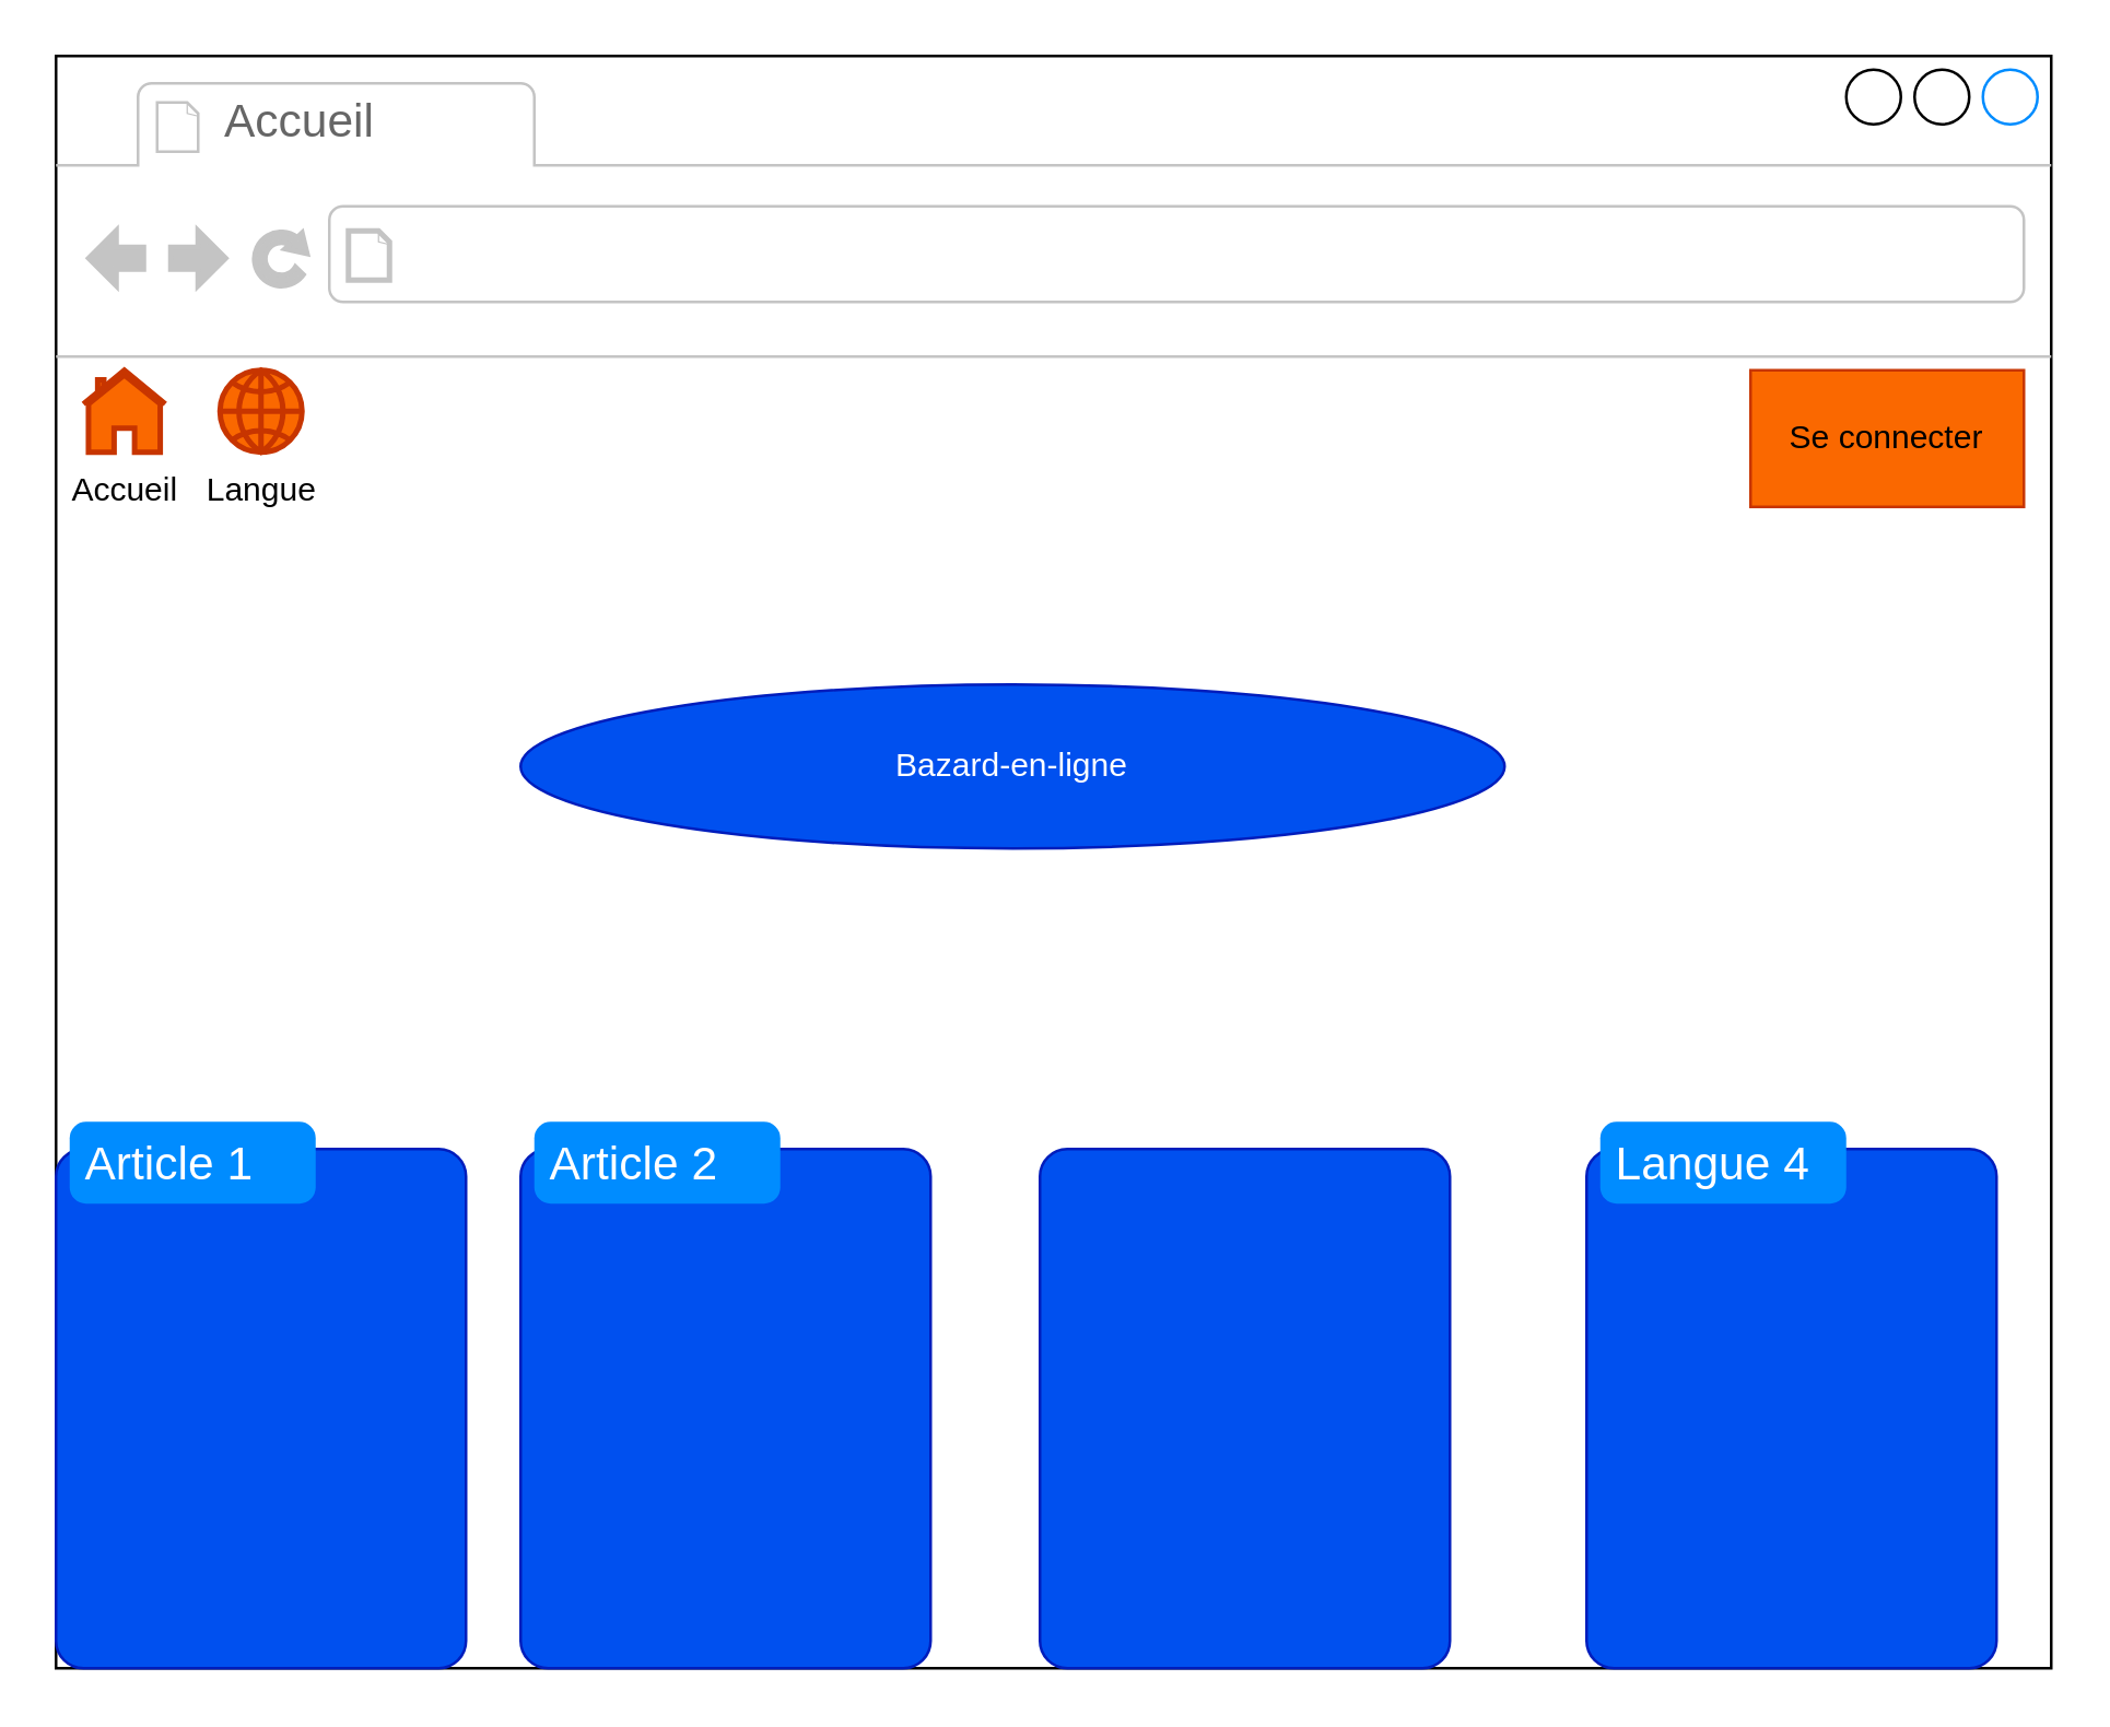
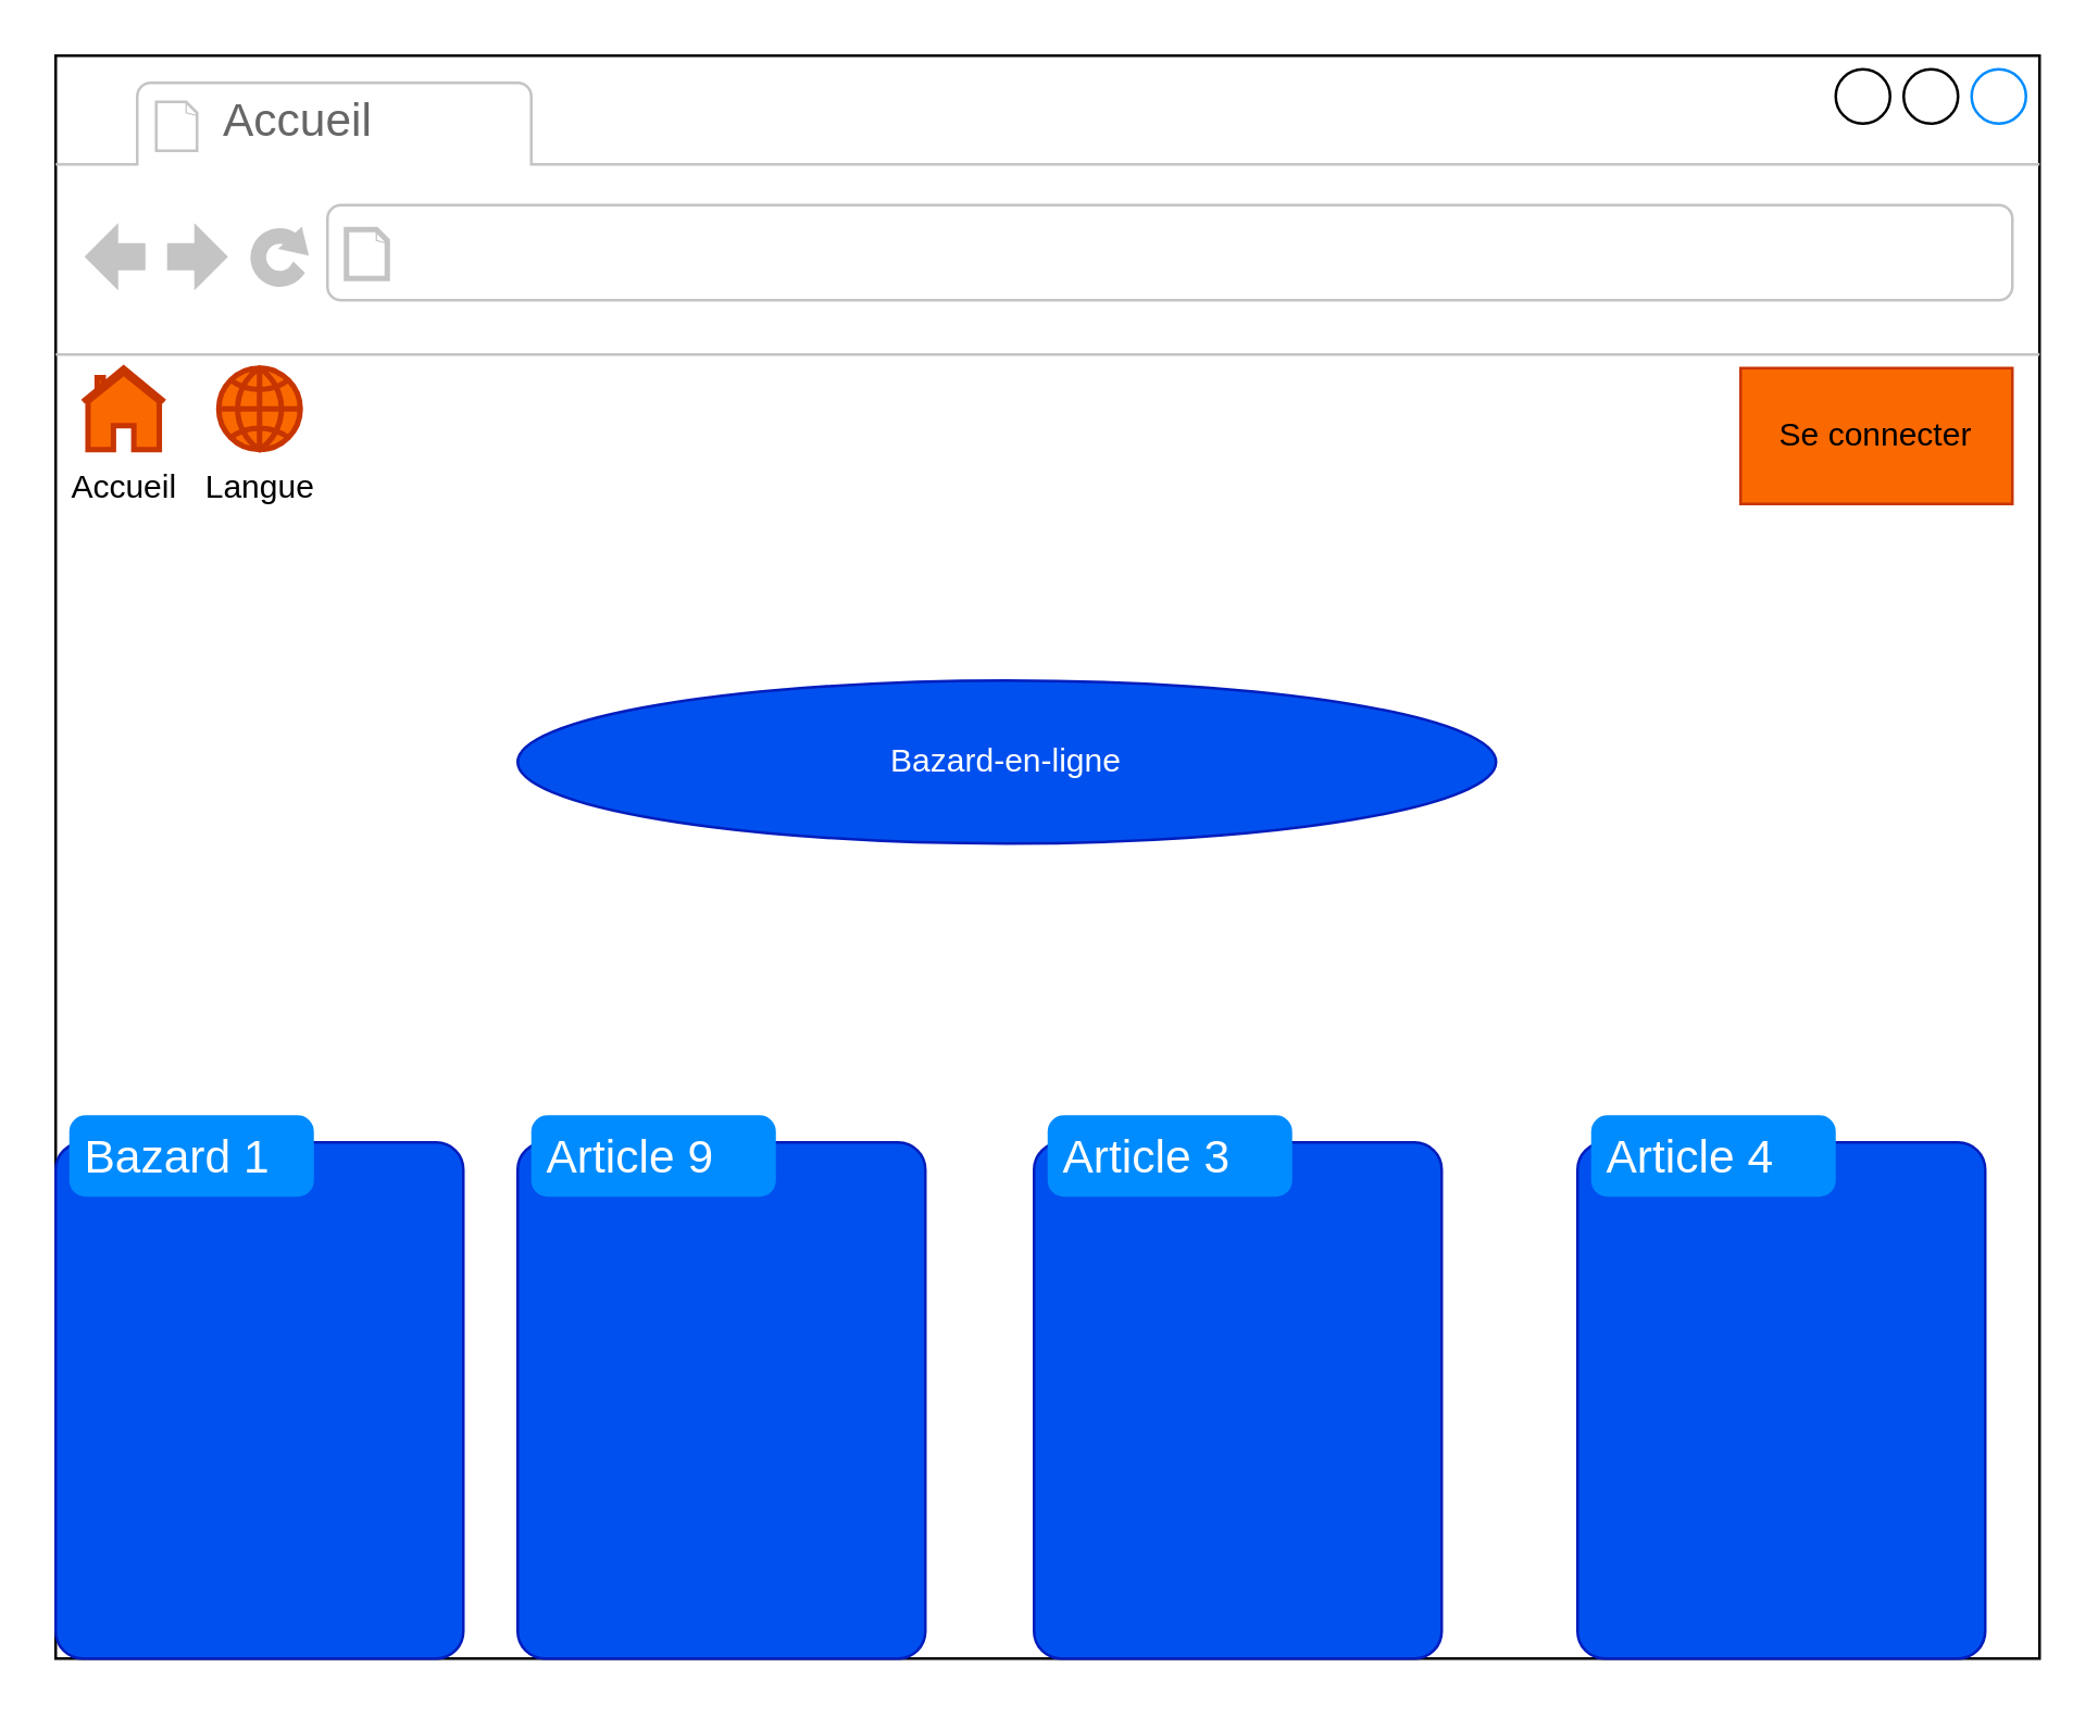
+ <mxCell id="13" value="Article 3" style="shape=rect;strokeColor=none;fillColor=#008cff;strokeWidth=1;dashed=0;rounded=1;arcSize=20;fontColor=#ffffff;fontSize=17;spacing=2;spacingTop=-2;align=left;autosize=1;spacingLeft=4;resizeWidth=0;resizeHeight=0;perimeter=none;" vertex="1" parent="12"><mxGeometry x="5" width="90" height="30" as="geometry" /></mxCell>
- <mxCell id="9" value="Article 1" style="shape=rect;strokeColor=none;fillColor=#008cff;strokeWidth=1;dashed=0;rounded=1;arcSize=20;fontColor=#ffffff;fontSize=17;spacing=2;spacingTop=-2;align=left;autosize=1;spacingLeft=4;resizeWidth=0;resizeHeight=0;perimeter=none;" vertex="1" parent="8"><mxGeometry x="5" width="90" height="30" as="geometry" /></mxCell>
+ <mxCell id="9" value="Bazard 1" style="shape=rect;strokeColor=none;fillColor=#008cff;strokeWidth=1;dashed=0;rounded=1;arcSize=20;fontColor=#ffffff;fontSize=17;spacing=2;spacingTop=-2;align=left;autosize=1;spacingLeft=4;resizeWidth=0;resizeHeight=0;perimeter=none;" vertex="1" parent="8"><mxGeometry x="5" width="90" height="30" as="geometry" /></mxCell>
- <mxCell id="11" value="Article 2" style="shape=rect;strokeColor=none;fillColor=#008cff;strokeWidth=1;dashed=0;rounded=1;arcSize=20;fontColor=#ffffff;fontSize=17;spacing=2;spacingTop=-2;align=left;autosize=1;spacingLeft=4;resizeWidth=0;resizeHeight=0;perimeter=none;" vertex="1" parent="10"><mxGeometry x="5" width="90" height="30" as="geometry" /></mxCell>
+ <mxCell id="11" value="Article 9" style="shape=rect;strokeColor=none;fillColor=#008cff;strokeWidth=1;dashed=0;rounded=1;arcSize=20;fontColor=#ffffff;fontSize=17;spacing=2;spacingTop=-2;align=left;autosize=1;spacingLeft=4;resizeWidth=0;resizeHeight=0;perimeter=none;" vertex="1" parent="10"><mxGeometry x="5" width="90" height="30" as="geometry" /></mxCell>
- <mxCell id="15" value="Langue 4" style="shape=rect;strokeColor=none;fillColor=#008cff;strokeWidth=1;dashed=0;rounded=1;arcSize=20;fontColor=#ffffff;fontSize=17;spacing=2;spacingTop=-2;align=left;autosize=1;spacingLeft=4;resizeWidth=0;resizeHeight=0;perimeter=none;" vertex="1" parent="14"><mxGeometry x="5" width="90" height="30" as="geometry" /></mxCell>
+ <mxCell id="15" value="Article 4" style="shape=rect;strokeColor=none;fillColor=#008cff;strokeWidth=1;dashed=0;rounded=1;arcSize=20;fontColor=#ffffff;fontSize=17;spacing=2;spacingTop=-2;align=left;autosize=1;spacingLeft=4;resizeWidth=0;resizeHeight=0;perimeter=none;" vertex="1" parent="14"><mxGeometry x="5" width="90" height="30" as="geometry" /></mxCell>
